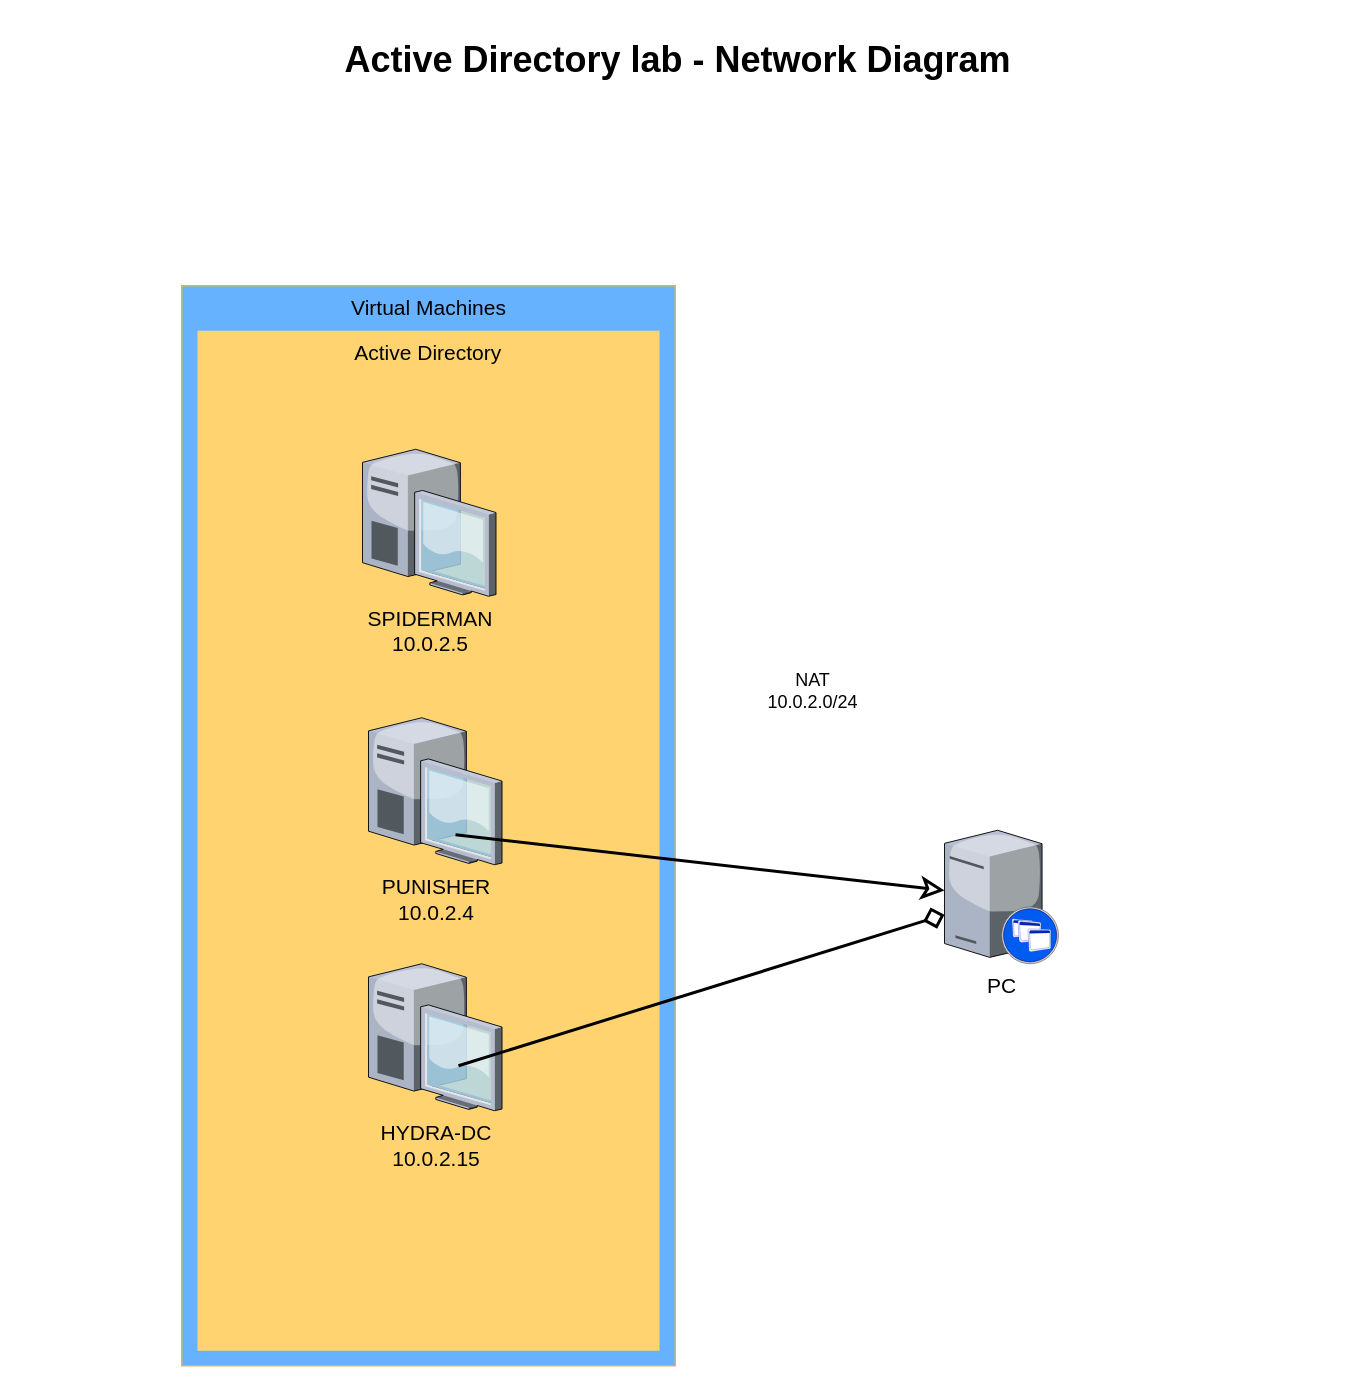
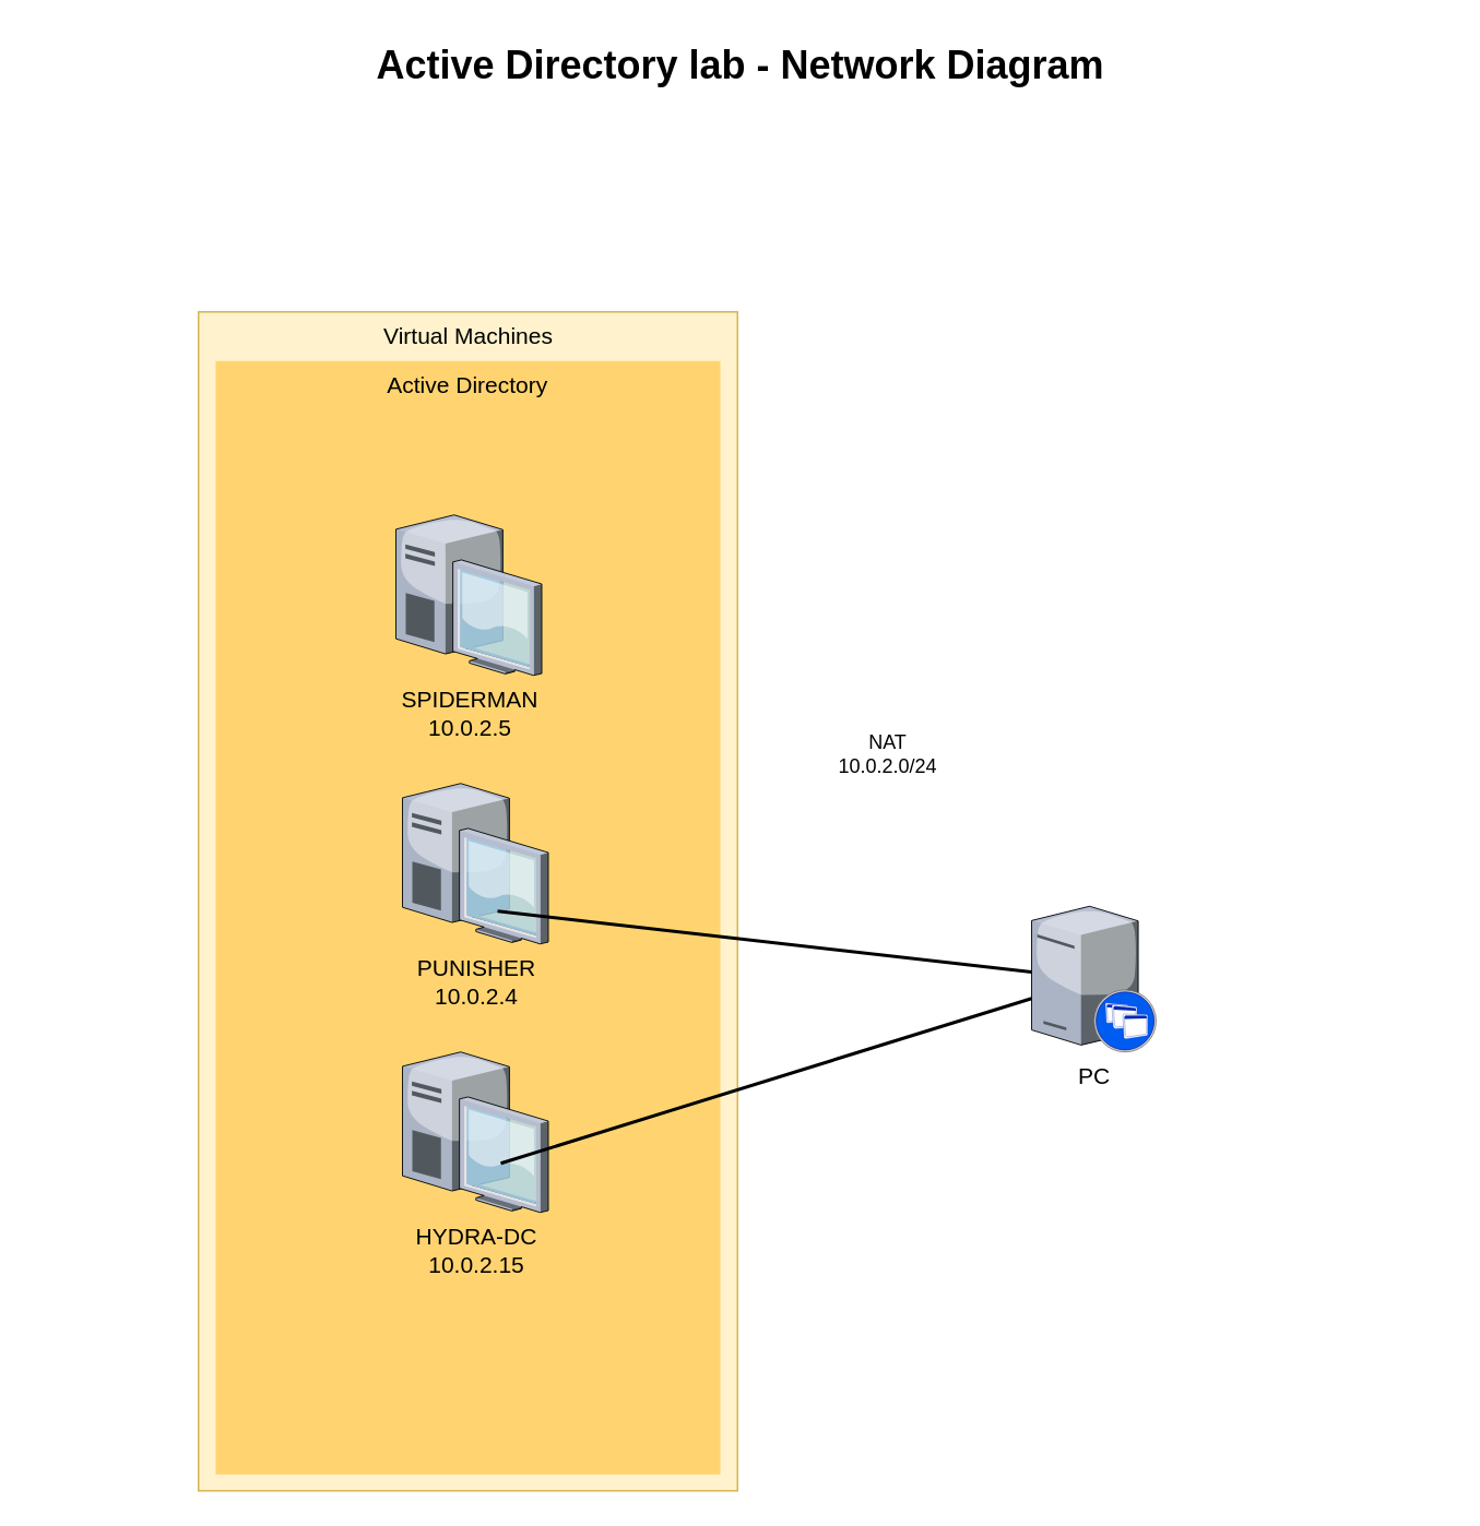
- <mxCell id="2" value="Virtual Machines" style="whiteSpace=wrap;html=1;fillColor=#66b2ff;fontSize=14;strokeColor=#d6b656;verticalAlign=top;" vertex="1" parent="1"><mxGeometry x="120.5" y="190" width="329" height="720" as="geometry" /></mxCell>
+ <mxCell id="2" value="Virtual Machines" style="whiteSpace=wrap;html=1;fillColor=#fff2cc;fontSize=14;strokeColor=#d6b656;verticalAlign=top;" vertex="1" parent="1"><mxGeometry x="120.5" y="190" width="329" height="720" as="geometry" /></mxCell>
- <mxCell id="6" value="SPIDERMAN&lt;br style=&quot;border-color: var(--border-color);&quot;&gt;10.0.2.5" style="verticalLabelPosition=bottom;aspect=fixed;html=1;verticalAlign=top;strokeColor=none;shape=mxgraph.citrix.desktop;fillColor=#66B2FF;gradientColor=#0066CC;fontSize=14;" parent="1" vertex="1"><mxGeometry x="241" y="299" width="89" height="98" as="geometry" /></mxCell>
+ <mxCell id="6" value="SPIDERMAN&lt;br style=&quot;border-color: var(--border-color);&quot;&gt;10.0.2.5" style="verticalLabelPosition=bottom;aspect=fixed;html=1;verticalAlign=top;strokeColor=none;shape=mxgraph.citrix.desktop;fillColor=#66B2FF;gradientColor=#0066CC;fontSize=14;" parent="1" vertex="1"><mxGeometry x="241" y="314" width="89" height="98" as="geometry" /></mxCell>
- <mxCell id="10" style="edgeStyle=none;rounded=0;html=1;startSize=10;endSize=10;jettySize=auto;orthogonalLoop=1;fontSize=14;endArrow=classic;endFill=0;strokeWidth=2;exitX=0.652;exitY=0.796;exitDx=0;exitDy=0;exitPerimeter=0;" edge="1" parent="1" source="5" target="7"><mxGeometry relative="1" as="geometry"><mxPoint x="315" y="720" as="sourcePoint" /><mxPoint x="1048" y="721" as="targetPoint" /></mxGeometry></mxCell>
+ <mxCell id="10" style="edgeStyle=none;rounded=0;html=1;startSize=10;endSize=10;jettySize=auto;orthogonalLoop=1;fontSize=14;endArrow=none;endFill=0;strokeWidth=2;exitX=0.652;exitY=0.796;exitDx=0;exitDy=0;exitPerimeter=0;" edge="1" parent="1" source="5" target="7"><mxGeometry relative="1" as="geometry"><mxPoint x="315" y="720" as="sourcePoint" /><mxPoint x="1048" y="721" as="targetPoint" /></mxGeometry></mxCell>
- <mxCell id="9" style="edgeStyle=none;rounded=0;html=1;startSize=10;endSize=10;jettySize=auto;orthogonalLoop=1;fontSize=14;endArrow=diamond;endFill=0;strokeWidth=2;exitX=0.674;exitY=0.694;exitDx=0;exitDy=0;exitPerimeter=0;" edge="1" parent="1" source="4" target="7"><mxGeometry relative="1" as="geometry"><mxPoint x="358" y="850" as="sourcePoint" /><mxPoint x="1049" y="718" as="targetPoint" /></mxGeometry></mxCell>
+ <mxCell id="9" style="edgeStyle=none;rounded=0;html=1;startSize=10;endSize=10;jettySize=auto;orthogonalLoop=1;fontSize=14;endArrow=none;endFill=0;strokeWidth=2;exitX=0.674;exitY=0.694;exitDx=0;exitDy=0;exitPerimeter=0;" edge="1" parent="1" source="4" target="7"><mxGeometry relative="1" as="geometry"><mxPoint x="358" y="850" as="sourcePoint" /><mxPoint x="1049" y="718" as="targetPoint" /></mxGeometry></mxCell>
